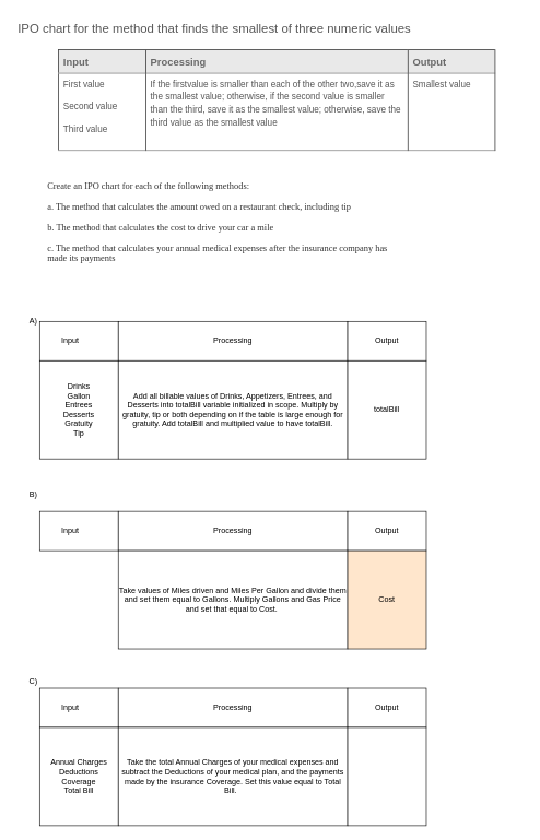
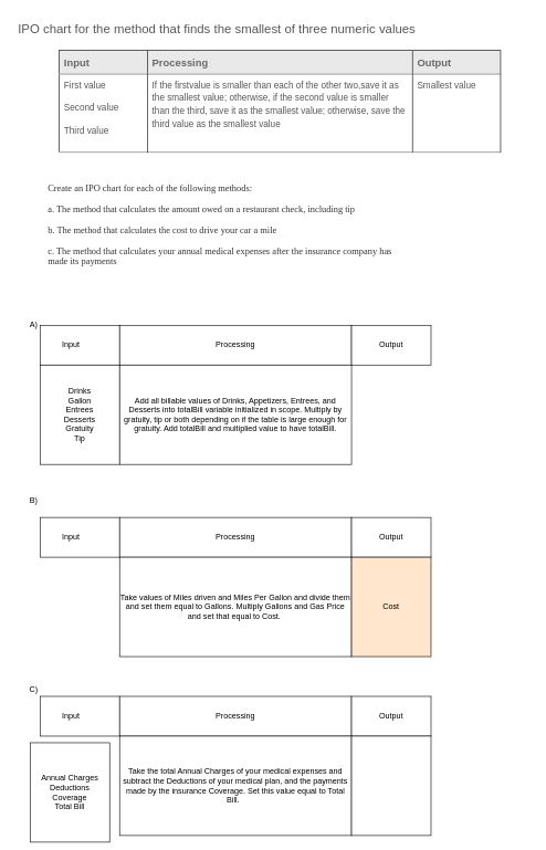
- <mxCell id="9" value="totalBill" style="whiteSpace=wrap;html=1;" vertex="1" parent="1"><mxGeometry x="530" y="550" width="120" height="150" as="geometry" /></mxCell>
- <mxCell id="20" value="Annual Charges&lt;br&gt;Deductions&lt;br&gt;Coverage&lt;br&gt;Total Bill" style="whiteSpace=wrap;html=1;" vertex="1" parent="1"><mxGeometry y="1110" width="120" height="150" as="geometry" x="60" /></mxCell>
+ <mxCell id="20" value="Annual Charges&lt;br&gt;Deductions&lt;br&gt;Coverage&lt;br&gt;Total Bill" style="whiteSpace=wrap;html=1;" vertex="1" parent="1"><mxGeometry x="45" y="1120" width="120" height="150" as="geometry" /></mxCell>
